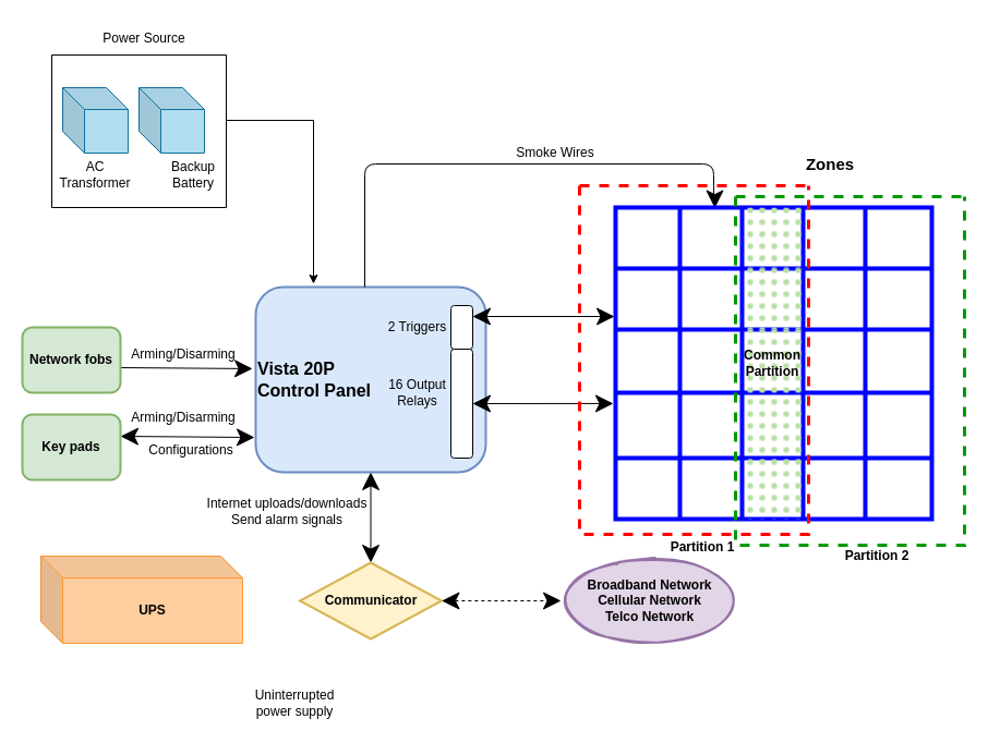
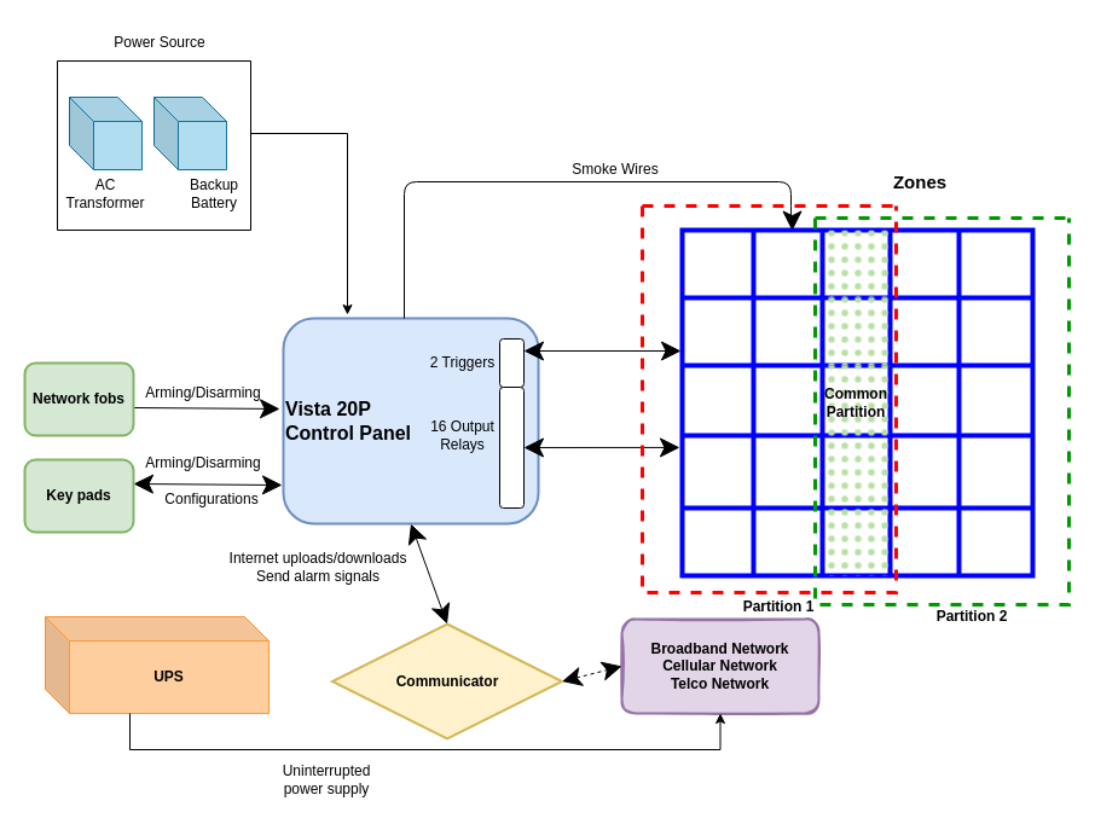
- <mxCell id="9" value="&lt;span style=&quot;font-weight: 700&quot;&gt;Communicator&lt;/span&gt;" style="rhombus;whiteSpace=wrap;html=1;strokeWidth=2;fillWeight=-1;hachureGap=8;fillStyle=solid;fillColor=#fff2cc;sketch=0;pointerEvents=0;strokeColor=#d6b656;" parent="1" vertex="1"><mxGeometry x="274.5" y="516" width="130" height="70" as="geometry" /></mxCell>
+ <mxCell id="9" value="&lt;span style=&quot;font-weight: 700&quot;&gt;Communicator&lt;/span&gt;" style="rhombus;whiteSpace=wrap;html=1;strokeWidth=2;fillWeight=-1;hachureGap=8;fillStyle=solid;fillColor=#fff2cc;sketch=0;pointerEvents=0;strokeColor=#d6b656;" parent="1" vertex="1"><mxGeometry x="274.5" y="516" width="190" height="95" as="geometry" /></mxCell>
- <mxCell id="8" value="Broadband Network&lt;br&gt;Cellular Network&lt;br&gt;Telco Network" style="ellipse;whiteSpace=wrap;html=1;strokeWidth=2;fillWeight=2;hachureGap=8;fillColor=#e1d5e7;fillStyle=solid;sketch=1;pointerEvents=0;strokeColor=#9673a6;fontStyle=1" parent="1" vertex="1"><mxGeometry x="514" y="512" width="163" height="78" as="geometry" /></mxCell>
+ <mxCell id="8" value="Broadband Network&lt;br&gt;Cellular Network&lt;br&gt;Telco Network" style="whiteSpace=wrap;html=1;strokeWidth=2;fillWeight=2;hachureGap=8;fillColor=#e1d5e7;fillStyle=solid;sketch=1;pointerEvents=0;strokeColor=#9673a6;fontStyle=1;rounded=1;" parent="1" vertex="1"><mxGeometry x="514" y="512" width="163" height="78" as="geometry" /></mxCell>
+ <mxCell id="68" value="" style="edgeStyle=segmentEdgeStyle;endArrow=classic;html=1;rounded=0;exitX=0;exitY=0;exitDx=70;exitDy=80;exitPerimeter=0;entryX=0.5;entryY=1;entryDx=0;entryDy=0;" parent="1" source="59" target="8" edge="1"><mxGeometry width="50" height="50" relative="1" as="geometry"><mxPoint x="133" y="620" as="sourcePoint" /><mxPoint x="183" y="570" as="targetPoint" /><Array as="points"><mxPoint x="107" y="620" /><mxPoint x="596" y="620" /></Array></mxGeometry></mxCell>
